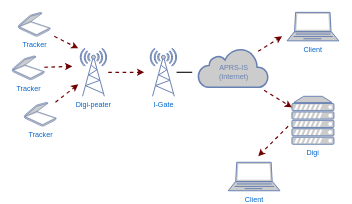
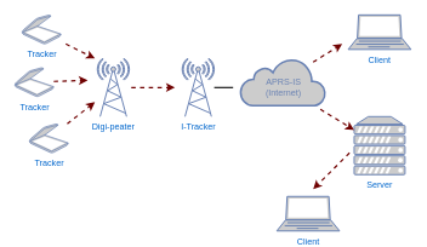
- <mxCell id="10" value="I-Gate" style="fontColor=#0066CC;verticalAlign=top;verticalLabelPosition=bottom;labelPosition=center;align=center;html=1;outlineConnect=0;fillColor=#CCCCCC;strokeColor=#6881B3;gradientColor=none;gradientDirection=north;strokeWidth=2;shape=mxgraph.networks.radio_tower;" vertex="1" parent="1"><mxGeometry x="250" y="80" width="44" height="80" as="geometry" /></mxCell>
+ <mxCell id="10" value="I-Tracker" style="fontColor=#0066CC;verticalAlign=top;verticalLabelPosition=bottom;labelPosition=center;align=center;html=1;outlineConnect=0;fillColor=#CCCCCC;strokeColor=#6881B3;gradientColor=none;gradientDirection=north;strokeWidth=2;shape=mxgraph.networks.radio_tower;" vertex="1" parent="1"><mxGeometry x="250" y="80" width="44" height="80" as="geometry" /></mxCell>
- <mxCell id="4" value="Digi" style="fontColor=#0066CC;verticalAlign=top;verticalLabelPosition=bottom;labelPosition=center;align=center;html=1;outlineConnect=0;fillColor=#CCCCCC;strokeColor=#6881B3;gradientColor=none;gradientDirection=north;strokeWidth=2;shape=mxgraph.networks.server;" vertex="1" parent="1"><mxGeometry x="486.36" y="160" width="70" height="80" as="geometry" /></mxCell>
+ <mxCell id="4" value="Server" style="fontColor=#0066CC;verticalAlign=top;verticalLabelPosition=bottom;labelPosition=center;align=center;html=1;outlineConnect=0;fillColor=#CCCCCC;strokeColor=#6881B3;gradientColor=none;gradientDirection=north;strokeWidth=2;shape=mxgraph.networks.server;" vertex="1" parent="1"><mxGeometry x="486.36" y="160" width="70" height="80" as="geometry" /></mxCell>
